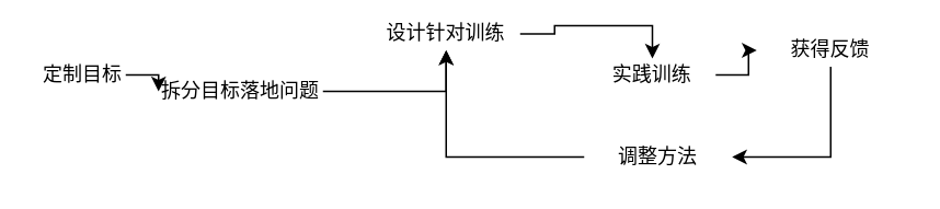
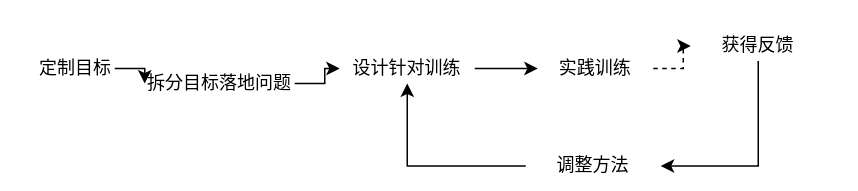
- <mxCell id="7" value="设计针对训练" style="text;html=1;strokeColor=none;fillColor=none;align=center;verticalAlign=middle;whiteSpace=wrap;rounded=0;" vertex="1" parent="1"><mxGeometry x="226" y="10" width="90" height="20" as="geometry" /></mxCell>
+ <mxCell id="7" value="设计针对训练" style="text;html=1;strokeColor=none;fillColor=none;align=center;verticalAlign=middle;whiteSpace=wrap;rounded=0;" vertex="1" parent="1"><mxGeometry x="226" y="35" width="90" height="20" as="geometry" /></mxCell>
- <mxCell id="8" value="" style="edgeStyle=orthogonalEdgeStyle;rounded=0;orthogonalLoop=1;jettySize=auto;html=1;" edge="1" parent="1" source="9" target="11"><mxGeometry relative="1" as="geometry" /></mxCell>
+ <mxCell id="8" value="" style="edgeStyle=orthogonalEdgeStyle;rounded=0;orthogonalLoop=1;jettySize=auto;html=1;dashed=1;" edge="1" parent="1" source="9" target="11"><mxGeometry relative="1" as="geometry" /></mxCell>
- <mxCell id="13" value="调整方法" style="text;html=1;strokeColor=none;fillColor=none;align=center;verticalAlign=middle;whiteSpace=wrap;rounded=0;" vertex="1" parent="1"><mxGeometry x="355" y="85" width="90" height="20" as="geometry" /></mxCell>
+ <mxCell id="13" value="调整方法" style="text;html=1;strokeColor=none;fillColor=none;align=center;verticalAlign=middle;whiteSpace=wrap;rounded=0;" vertex="1" parent="1"><mxGeometry x="350" y="100" width="90" height="20" as="geometry" /></mxCell>
